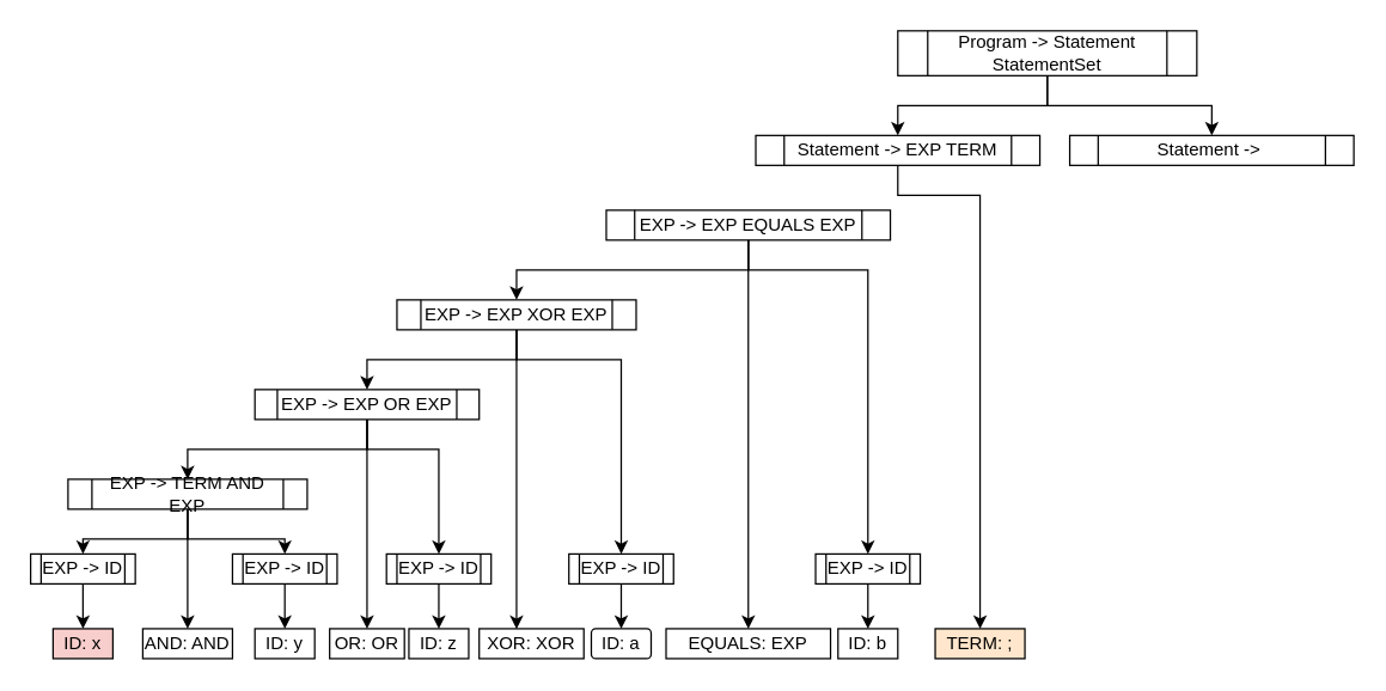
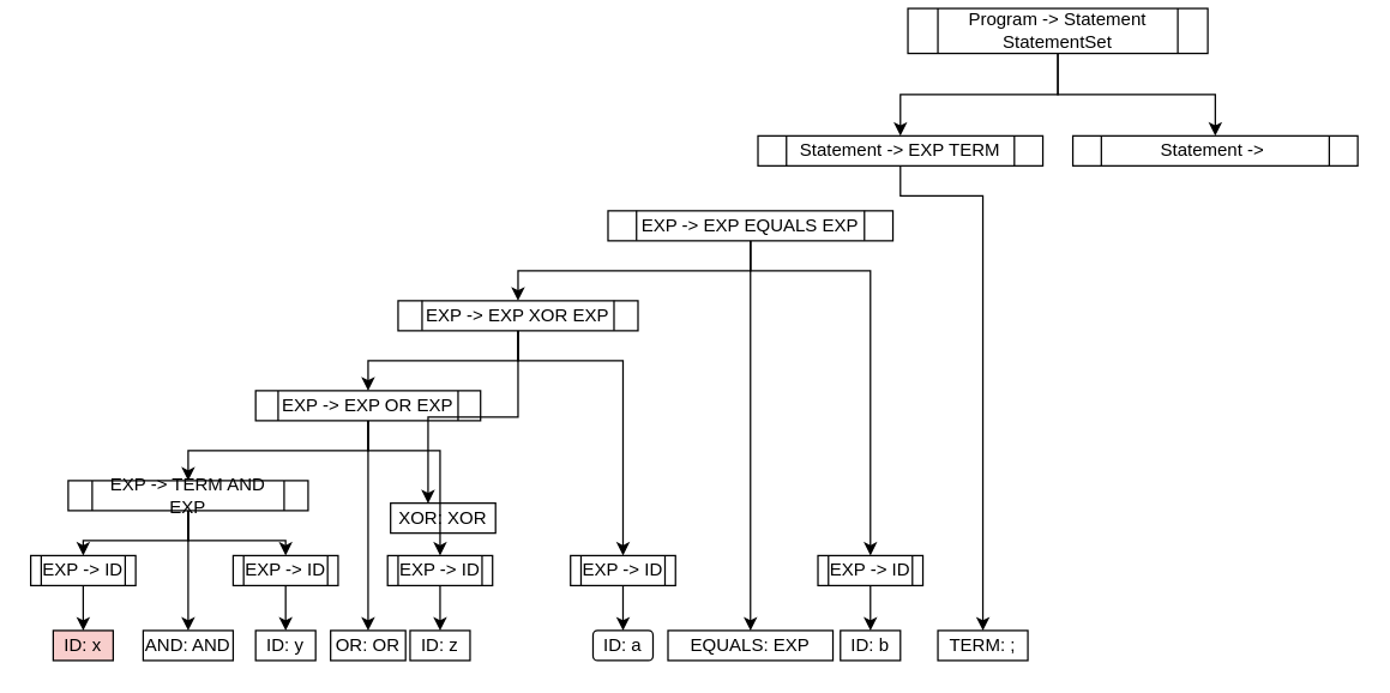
- <mxCell id="43" value="Program -&amp;gt; Statement StatementSet" style="shape=process;whiteSpace=wrap;html=1;backgroundOutline=1;" vertex="1" parent="1"><mxGeometry x="600" y="20" width="200" height="30" as="geometry" /></mxCell>
+ <mxCell id="43" value="Program -&amp;gt; Statement StatementSet" style="shape=process;whiteSpace=wrap;html=1;backgroundOutline=1;" vertex="1" parent="1"><mxGeometry x="605" y="5" width="200" height="30" as="geometry" /></mxCell>
- <mxCell id="7" value="XOR: XOR" style="rounded=0;whiteSpace=wrap;html=1;" vertex="1" parent="1"><mxGeometry x="320" y="420" width="70" height="20" as="geometry" /></mxCell>
+ <mxCell id="7" value="XOR: XOR" style="rounded=0;whiteSpace=wrap;html=1;" vertex="1" parent="1"><mxGeometry x="260" y="335" width="70" height="20" as="geometry" /></mxCell>
- <mxCell id="9" value="TERM: ;" style="rounded=0;whiteSpace=wrap;html=1;fillColor=#ffe6cc;" vertex="1" parent="1"><mxGeometry x="625" y="420" width="60" height="20" as="geometry" /></mxCell>
+ <mxCell id="9" value="TERM: ;" style="rounded=0;whiteSpace=wrap;html=1;" vertex="1" parent="1"><mxGeometry x="625" y="420" width="60" height="20" as="geometry" /></mxCell>
